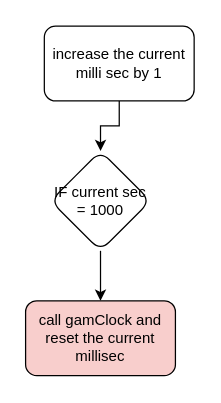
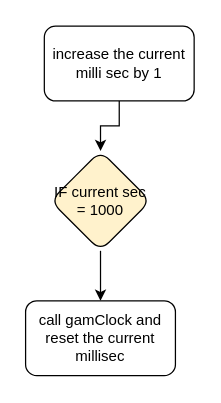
- <mxCell id="5" value="IF current sec = 1000" style="rhombus;whiteSpace=wrap;html=1;rounded=1;" vertex="1" parent="1"><mxGeometry x="40" y="120" width="80" height="80" as="geometry" /></mxCell>
+ <mxCell id="5" value="IF current sec = 1000" style="rhombus;whiteSpace=wrap;html=1;rounded=1;fillColor=#fff2cc;" vertex="1" parent="1"><mxGeometry x="40" y="120" width="80" height="80" as="geometry" /></mxCell>
- <mxCell id="6" value="call gamClock and reset the current millisec" style="whiteSpace=wrap;html=1;rounded=1;fillColor=#f8cecc;" vertex="1" parent="1"><mxGeometry x="20" y="240" width="120" height="60" as="geometry" /></mxCell>
+ <mxCell id="6" value="call gamClock and reset the current millisec" style="whiteSpace=wrap;html=1;rounded=1;" vertex="1" parent="1"><mxGeometry x="20" y="240" width="120" height="60" as="geometry" /></mxCell>
